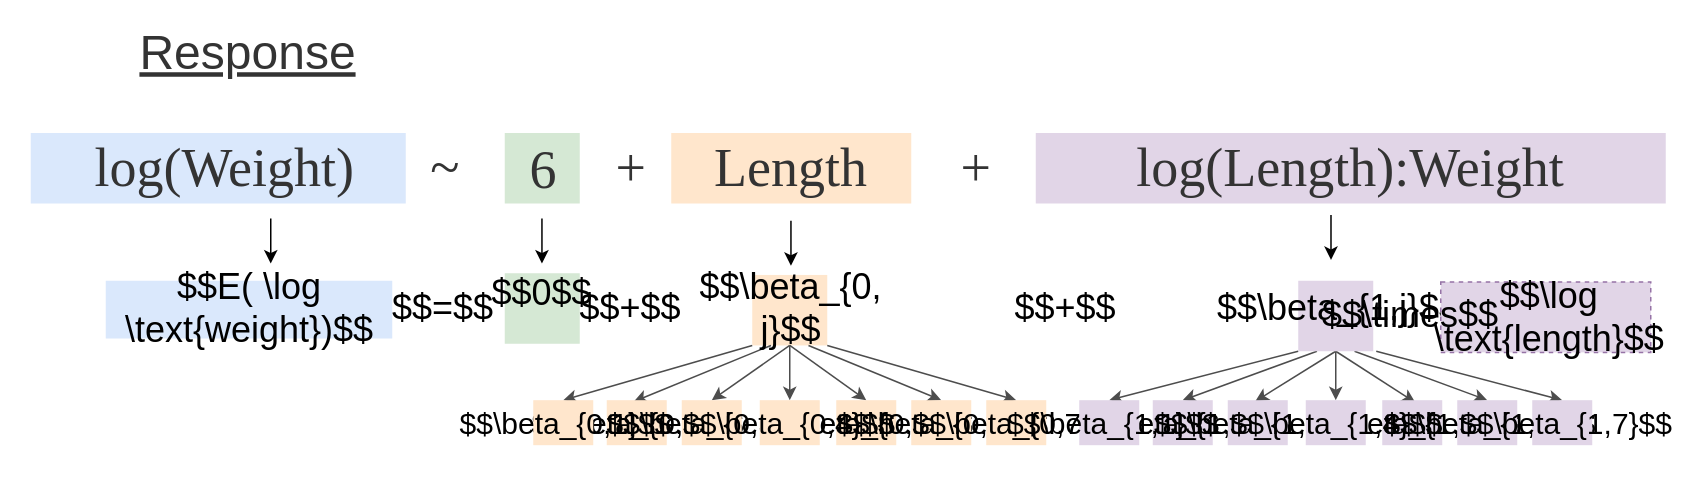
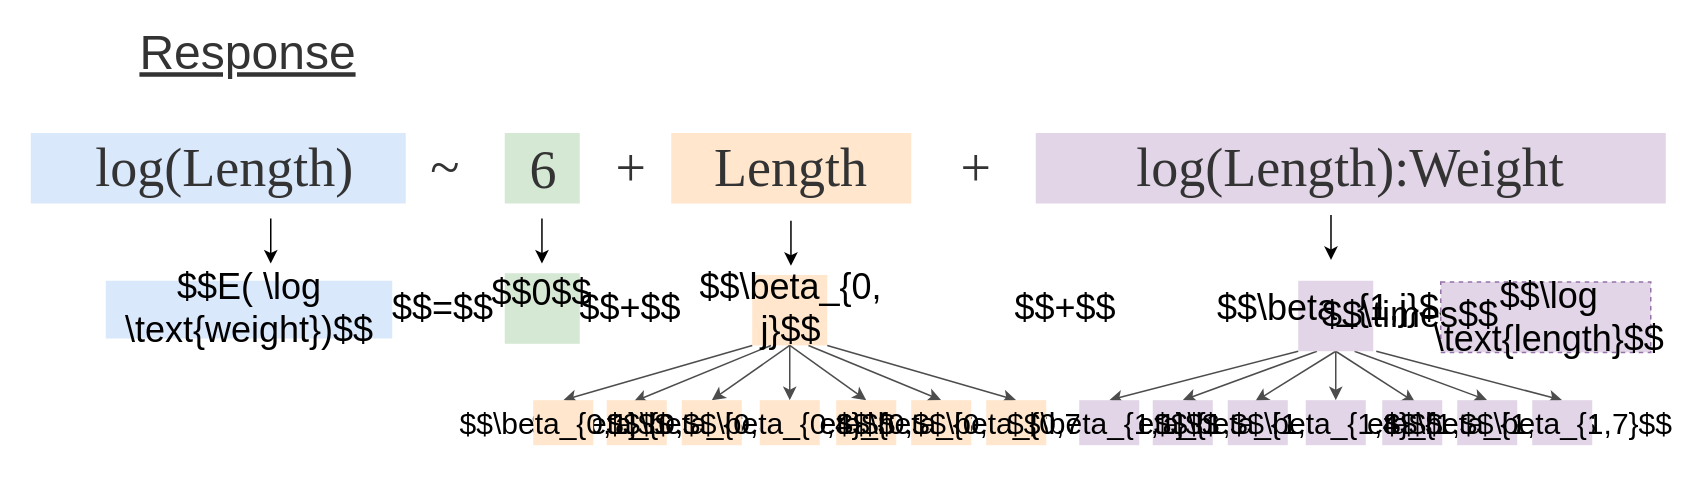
- <mxCell id="6" value="&lt;font style=&quot;font-size: 36px&quot; color=&quot;#333333&quot;&gt;log(Weight)&lt;/font&gt;" style="text;html=1;strokeColor=none;fillColor=none;align=center;verticalAlign=middle;whiteSpace=wrap;rounded=0;fontFamily=Fira Code;FType=g;" vertex="1" parent="1"><mxGeometry x="27.5" y="76.5" width="242.5" height="70" as="geometry" /></mxCell>
+ <mxCell id="6" value="&lt;font style=&quot;font-size: 36px&quot; color=&quot;#333333&quot;&gt;log(Length)&lt;/font&gt;" style="text;html=1;strokeColor=none;fillColor=none;align=center;verticalAlign=middle;whiteSpace=wrap;rounded=0;fontFamily=Fira Code;FType=g;" vertex="1" parent="1"><mxGeometry x="27.5" y="76.5" width="242.5" height="70" as="geometry" /></mxCell>
